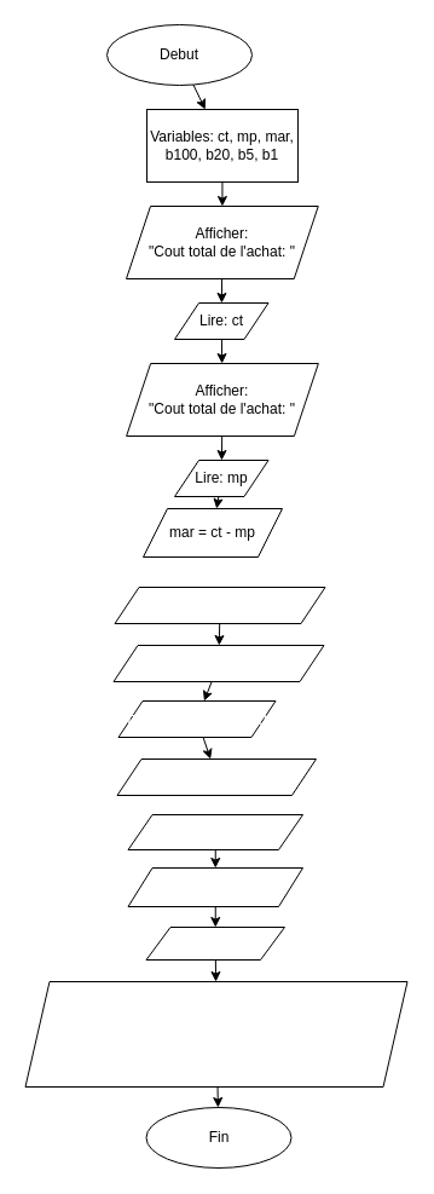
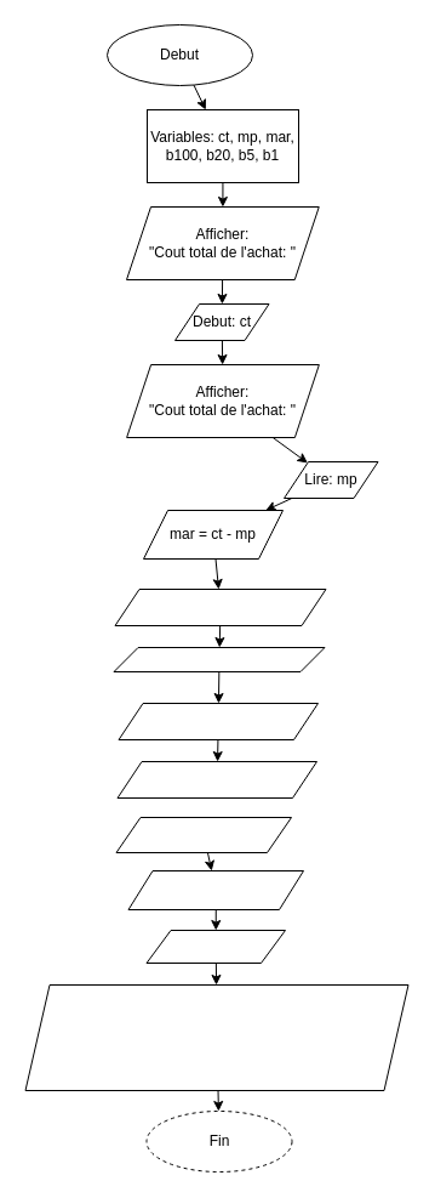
- <mxCell id="11" value="Lire: ct" style="shape=parallelogram;perimeter=parallelogramPerimeter;whiteSpace=wrap;html=1;fixedSize=1;" vertex="1" parent="1"><mxGeometry x="144" y="250" width="77.51" height="30" as="geometry" /></mxCell>
+ <mxCell id="11" value="Debut: ct" style="shape=parallelogram;perimeter=parallelogramPerimeter;whiteSpace=wrap;html=1;fixedSize=1;" vertex="1" parent="1"><mxGeometry x="144" y="250" width="77.51" height="30" as="geometry" /></mxCell>
- <mxCell id="13" value="Lire: mp" style="shape=parallelogram;perimeter=parallelogramPerimeter;whiteSpace=wrap;html=1;fixedSize=1;" vertex="1" parent="1"><mxGeometry x="144" y="380" width="77.51" height="30" as="geometry" /></mxCell>
+ <mxCell id="13" value="Lire: mp" style="shape=parallelogram;perimeter=parallelogramPerimeter;whiteSpace=wrap;html=1;fixedSize=1;" vertex="1" parent="1"><mxGeometry x="234" y="380" width="77.51" height="30" as="geometry" /></mxCell>
+ <mxCell id="14" value="" style="edgeStyle=none;html=1;fontColor=#FFFFFF;" edge="1" parent="1" source="15" target="17"><mxGeometry relative="1" as="geometry" /></mxCell>
- <mxCell id="19" value="&lt;span id=&quot;docs-internal-guid-caa96368-7fff-7342-4fc6-b6c4ea03a520&quot;&gt;&lt;span style=&quot;font-size: 11pt; font-family: Arial, sans-serif; background-color: transparent; font-variant-numeric: normal; font-variant-east-asian: normal; font-variant-alternates: normal; font-variant-position: normal; vertical-align: baseline;&quot;&gt;&lt;font color=&quot;#ffffff&quot;&gt;mar =&amp;nbsp; mar MOD 100&lt;/font&gt;&lt;/span&gt;&lt;/span&gt;" style="shape=parallelogram;perimeter=parallelogramPerimeter;whiteSpace=wrap;html=1;fixedSize=1;" vertex="1" parent="1"><mxGeometry x="93.5" y="533" width="174" height="30" as="geometry" /></mxCell>
+ <mxCell id="19" value="&lt;span id=&quot;docs-internal-guid-caa96368-7fff-7342-4fc6-b6c4ea03a520&quot;&gt;&lt;span style=&quot;font-size: 11pt; font-family: Arial, sans-serif; background-color: transparent; font-variant-numeric: normal; font-variant-east-asian: normal; font-variant-alternates: normal; font-variant-position: normal; vertical-align: baseline;&quot;&gt;&lt;font color=&quot;#ffffff&quot;&gt;mar =&amp;nbsp; mar MOD 100&lt;/font&gt;&lt;/span&gt;&lt;/span&gt;" style="shape=parallelogram;perimeter=parallelogramPerimeter;whiteSpace=wrap;html=1;fixedSize=1;" vertex="1" parent="1"><mxGeometry x="93.5" y="533" width="174" height="20" as="geometry" /></mxCell>
- <mxCell id="28" value="&lt;span id=&quot;docs-internal-guid-6f63be68-7fff-d350-7b39-4f58957950a7&quot;&gt;&lt;p style=&quot;line-height:1.8;margin-top:0pt;margin-bottom:0pt;&quot; dir=&quot;ltr&quot;&gt;&lt;span style=&quot;font-size: 11pt; font-family: Arial, sans-serif; background-color: transparent; font-variant-numeric: normal; font-variant-east-asian: normal; font-variant-alternates: normal; font-variant-position: normal; vertical-align: baseline;&quot;&gt;&lt;font color=&quot;#ffffff&quot;&gt;b20 = mar DIV 20&lt;/font&gt;&lt;/span&gt;&lt;/p&gt;&lt;/span&gt;" style="shape=parallelogram;perimeter=parallelogramPerimeter;whiteSpace=wrap;html=1;fixedSize=1;" vertex="1" parent="1"><mxGeometry x="97.5" y="579" width="130" height="30" as="geometry" /></mxCell>
+ <mxCell id="28" value="&lt;span id=&quot;docs-internal-guid-6f63be68-7fff-d350-7b39-4f58957950a7&quot;&gt;&lt;p style=&quot;line-height:1.8;margin-top:0pt;margin-bottom:0pt;&quot; dir=&quot;ltr&quot;&gt;&lt;span style=&quot;font-size: 11pt; font-family: Arial, sans-serif; background-color: transparent; font-variant-numeric: normal; font-variant-east-asian: normal; font-variant-alternates: normal; font-variant-position: normal; vertical-align: baseline;&quot;&gt;&lt;font color=&quot;#ffffff&quot;&gt;b20 = mar DIV 20&lt;/font&gt;&lt;/span&gt;&lt;/p&gt;&lt;/span&gt;" style="shape=parallelogram;perimeter=parallelogramPerimeter;whiteSpace=wrap;html=1;fixedSize=1;" vertex="1" parent="1"><mxGeometry x="97.5" y="579" width="164.5" height="30" as="geometry" /></mxCell>
- <mxCell id="26" value="&lt;span id=&quot;docs-internal-guid-c102b2f5-7fff-c55a-5f6b-7d5692e8663a&quot;&gt;&lt;p style=&quot;line-height:1.8;margin-top:0pt;margin-bottom:0pt;&quot; dir=&quot;ltr&quot;&gt;&lt;span style=&quot;font-size: 11pt; font-family: Arial, sans-serif; background-color: transparent; font-variant-numeric: normal; font-variant-east-asian: normal; font-variant-alternates: normal; font-variant-position: normal; vertical-align: baseline;&quot;&gt;&lt;font color=&quot;#ffffff&quot;&gt;mar = total MOD 20&lt;/font&gt;&lt;/span&gt;&lt;/p&gt;&lt;/span&gt;" style="shape=parallelogram;perimeter=parallelogramPerimeter;whiteSpace=wrap;html=1;fixedSize=1;" vertex="1" parent="1"><mxGeometry x="96.5" y="627" width="164.5" height="30" as="geometry" /></mxCell>
+ <mxCell id="26" value="&lt;span id=&quot;docs-internal-guid-c102b2f5-7fff-c55a-5f6b-7d5692e8663a&quot;&gt;&lt;p style=&quot;line-height:1.8;margin-top:0pt;margin-bottom:0pt;&quot; dir=&quot;ltr&quot;&gt;&lt;span style=&quot;font-size: 11pt; font-family: Arial, sans-serif; background-color: transparent; font-variant-numeric: normal; font-variant-east-asian: normal; font-variant-alternates: normal; font-variant-position: normal; vertical-align: baseline;&quot;&gt;&lt;font color=&quot;#ffffff&quot;&gt;mar = mar MOD 20&lt;/font&gt;&lt;/span&gt;&lt;/p&gt;&lt;/span&gt;" style="shape=parallelogram;perimeter=parallelogramPerimeter;whiteSpace=wrap;html=1;fixedSize=1;" vertex="1" parent="1"><mxGeometry x="96.5" y="627" width="164.5" height="30" as="geometry" /></mxCell>
- <mxCell id="25" value="&lt;span id=&quot;docs-internal-guid-a9227a6b-7fff-0639-eec1-a4b4ba292b75&quot;&gt;&lt;p style=&quot;line-height:1.8;margin-top:0pt;margin-bottom:0pt;&quot; dir=&quot;ltr&quot;&gt;&lt;span style=&quot;font-size: 11pt; font-family: Arial, sans-serif; background-color: transparent; font-variant-numeric: normal; font-variant-east-asian: normal; font-variant-alternates: normal; font-variant-position: normal; vertical-align: baseline;&quot;&gt;&lt;font color=&quot;#ffffff&quot;&gt;b5 = mar DIV 5&lt;/font&gt;&lt;/span&gt;&lt;/p&gt;&lt;/span&gt;" style="shape=parallelogram;perimeter=parallelogramPerimeter;whiteSpace=wrap;html=1;fixedSize=1;" vertex="1" parent="1"><mxGeometry x="105.5" y="673" width="144.5" height="29" as="geometry" /></mxCell>
+ <mxCell id="25" value="&lt;span id=&quot;docs-internal-guid-a9227a6b-7fff-0639-eec1-a4b4ba292b75&quot;&gt;&lt;p style=&quot;line-height:1.8;margin-top:0pt;margin-bottom:0pt;&quot; dir=&quot;ltr&quot;&gt;&lt;span style=&quot;font-size: 11pt; font-family: Arial, sans-serif; background-color: transparent; font-variant-numeric: normal; font-variant-east-asian: normal; font-variant-alternates: normal; font-variant-position: normal; vertical-align: baseline;&quot;&gt;&lt;font color=&quot;#ffffff&quot;&gt;b5 = mar DIV 5&lt;/font&gt;&lt;/span&gt;&lt;/p&gt;&lt;/span&gt;" style="shape=parallelogram;perimeter=parallelogramPerimeter;whiteSpace=wrap;html=1;fixedSize=1;" vertex="1" parent="1"><mxGeometry x="95.5" y="673" width="144.5" height="29" as="geometry" /></mxCell>
- <mxCell id="31" value="Fin&lt;br&gt;" style="ellipse;whiteSpace=wrap;html=1;" vertex="1" parent="1"><mxGeometry x="120.5" y="915" width="120" height="50" as="geometry" /></mxCell>
+ <mxCell id="31" value="Fin&lt;br&gt;" style="ellipse;whiteSpace=wrap;html=1;dashed=1;" vertex="1" parent="1"><mxGeometry x="120.5" y="915" width="120" height="50" as="geometry" /></mxCell>
